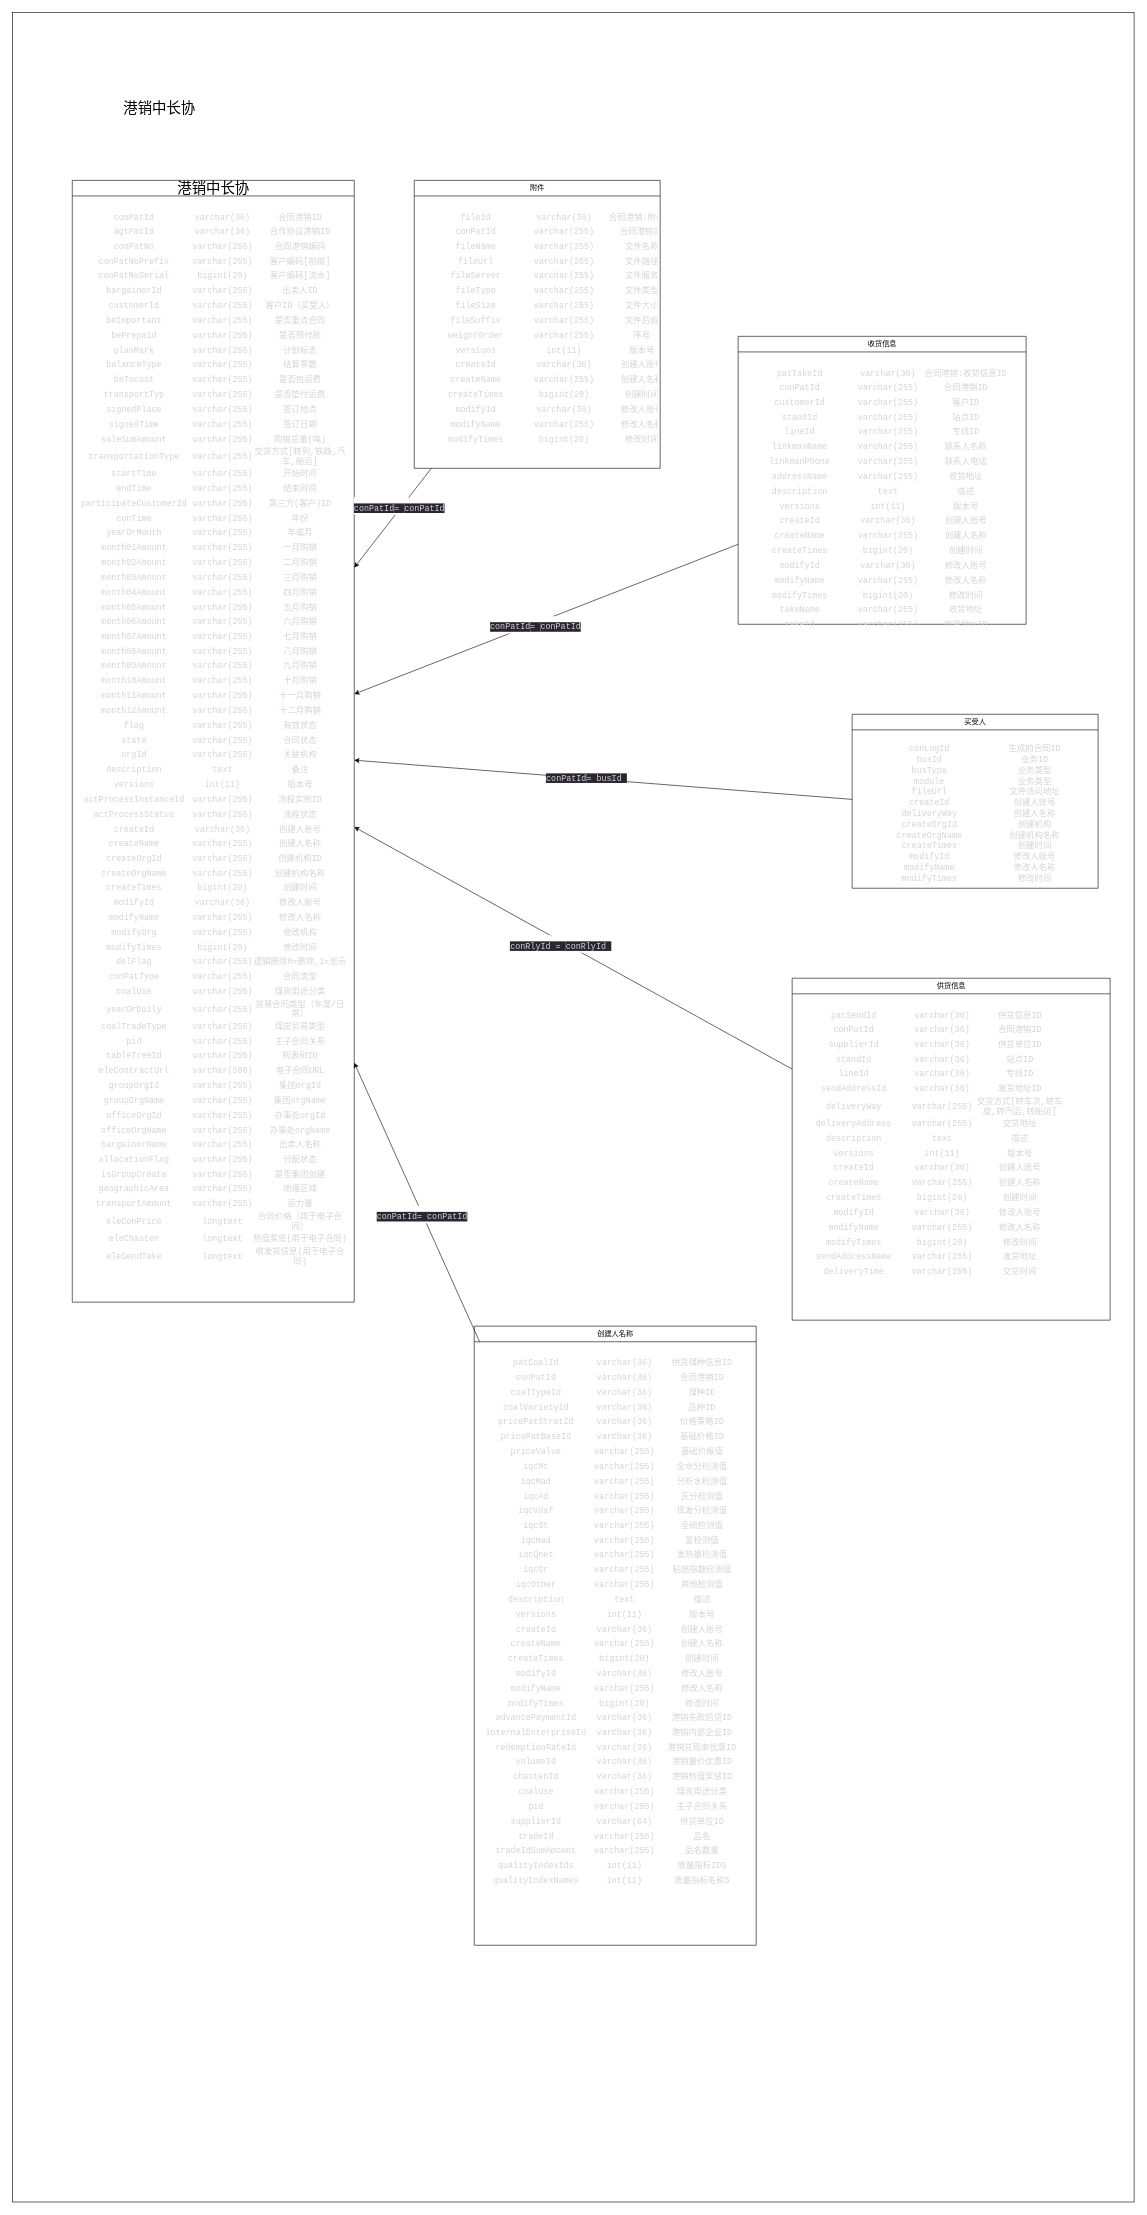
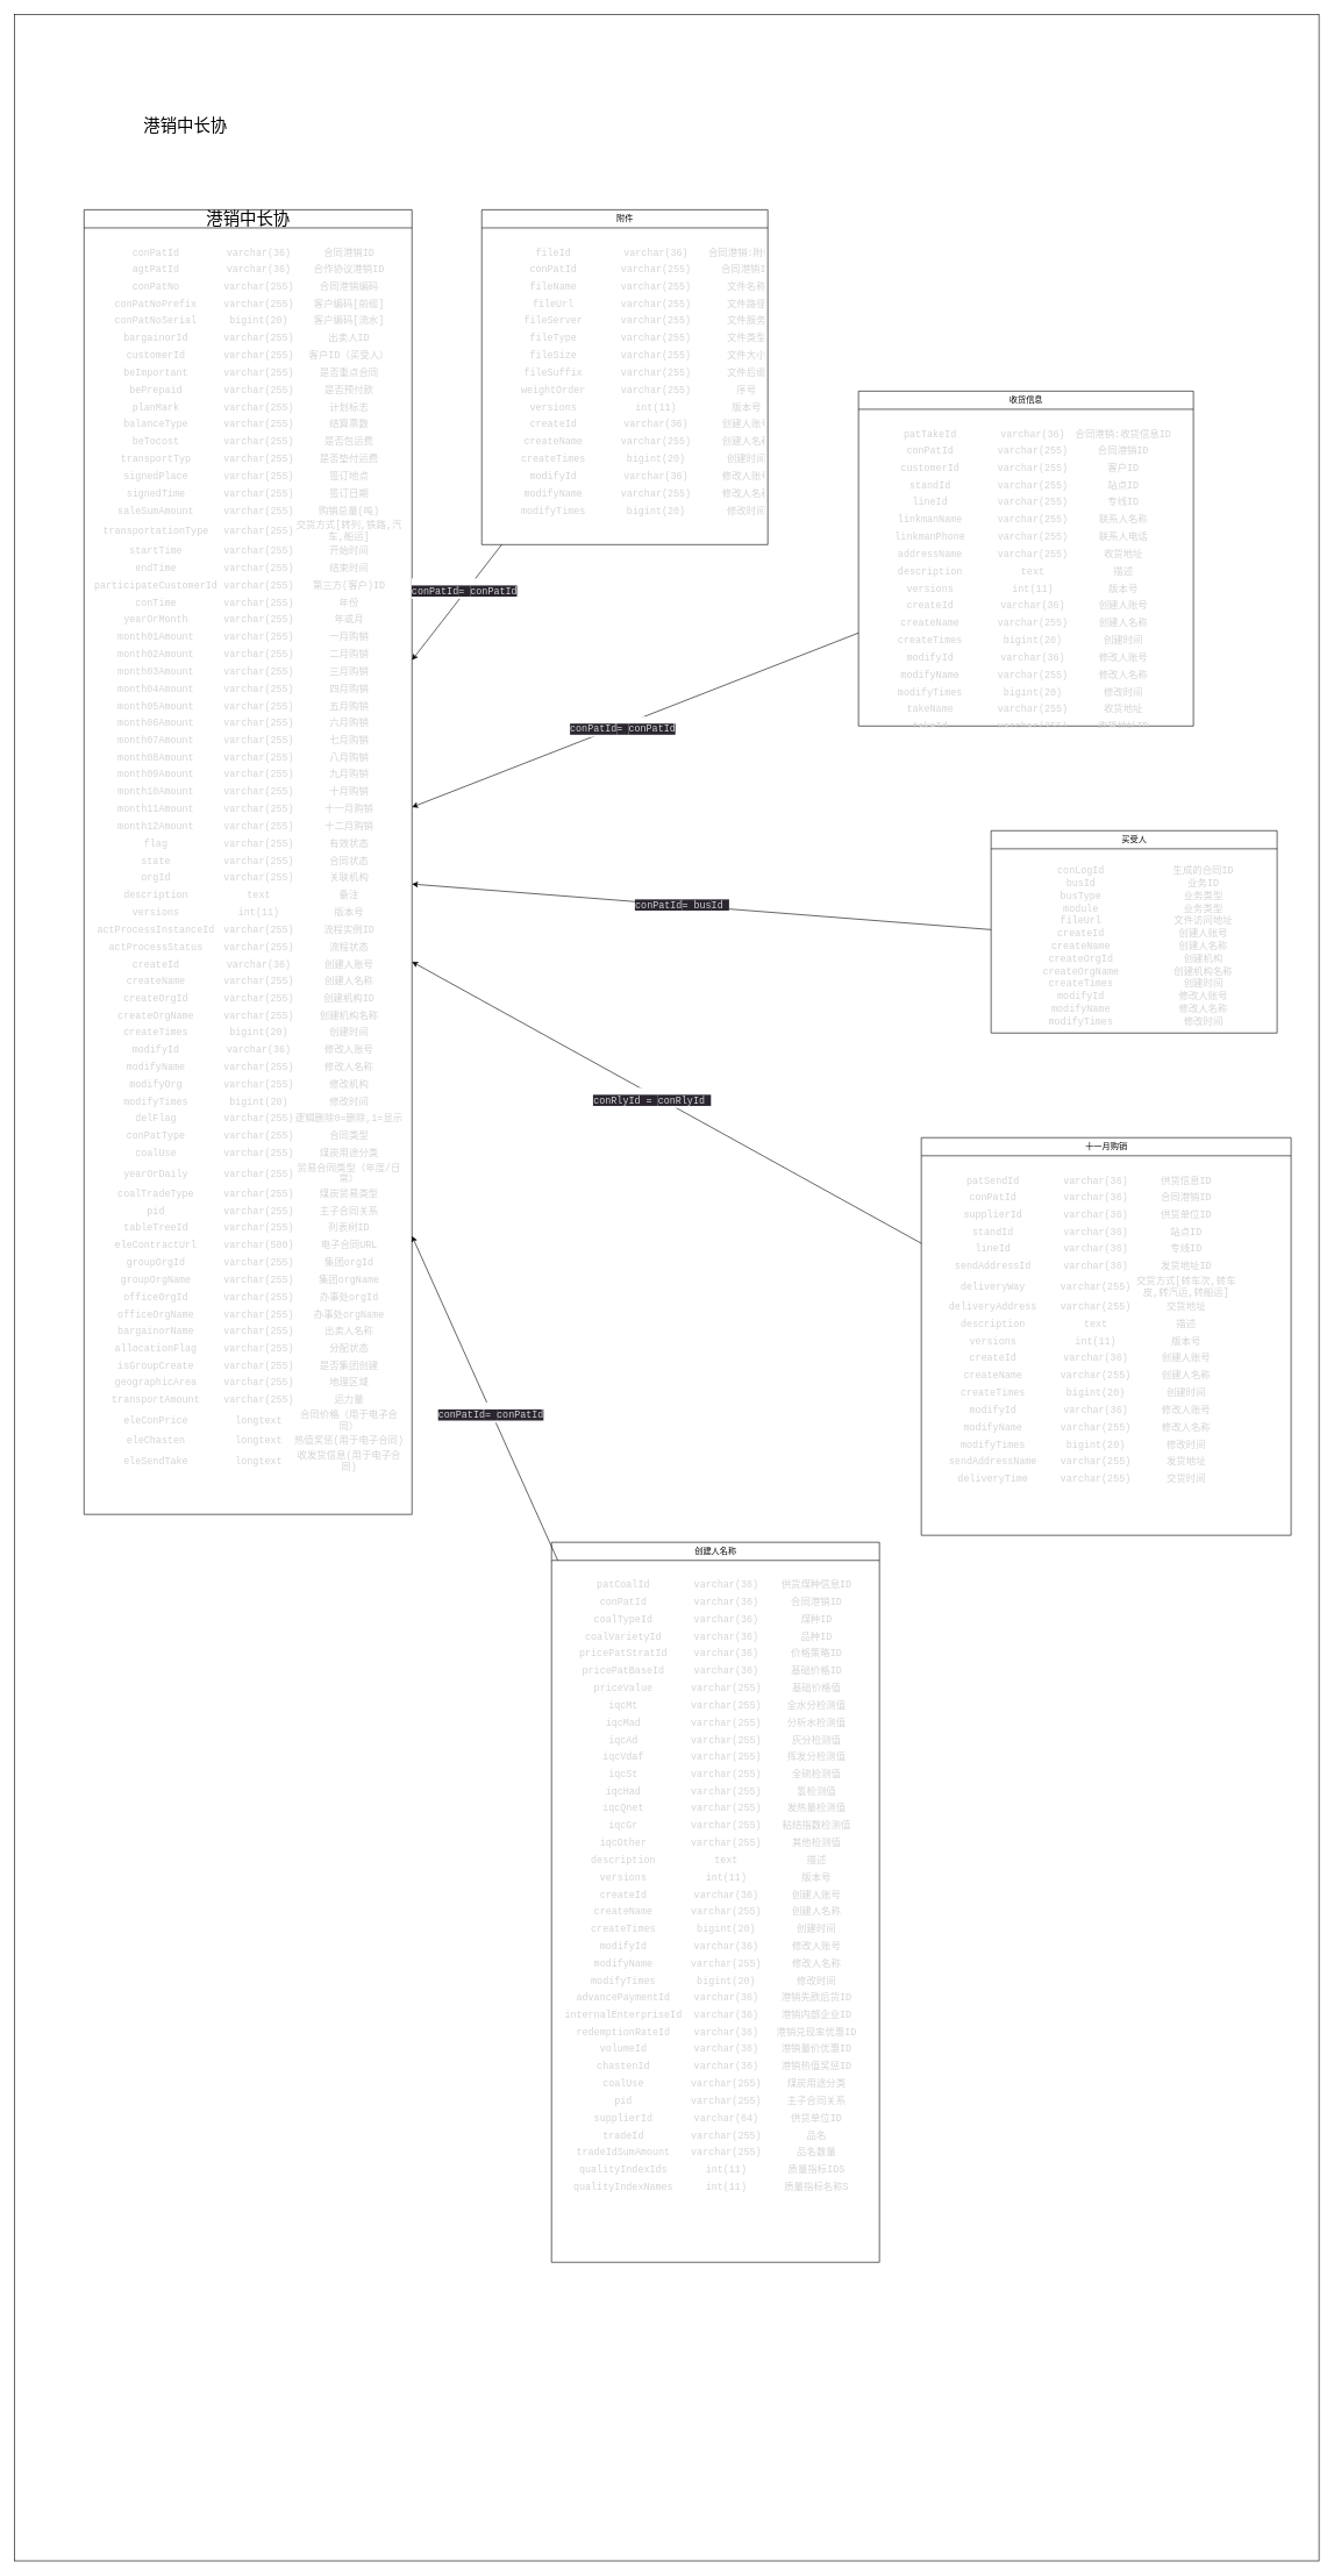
- <mxCell id="14" value="&lt;div style=&quot;color: rgb(212, 212, 212); font-family: Consolas, &amp;quot;Courier New&amp;quot;, monospace; font-size: 14px; text-align: center;&quot;&gt;&lt;br&gt;&lt;table style=&quot;border-collapse:collapse;width:263.27pt;&quot; height=&quot;234&quot; width=&quot;351&quot; cellspacing=&quot;0&quot; cellpadding=&quot;0&quot; border=&quot;0&quot;&gt; &lt;colgroup&gt;&lt;col style=&quot;width:184.50pt;&quot; width=&quot;246&quot;&gt;&lt;/colgroup&gt; &lt;colgroup&gt;&lt;col style=&quot;width:78.75pt;&quot; width=&quot;105&quot;&gt;&lt;/colgroup&gt; &lt;tbody&gt;&lt;tr style=&quot;height:13.50pt;&quot; height=&quot;18&quot;&gt;  &lt;td style=&quot;height:13.50pt;width:184.50pt;&quot; width=&quot;246&quot; height=&quot;18&quot;&gt;conLogId&lt;/td&gt;  &lt;td style=&quot;width:78.75pt;&quot; width=&quot;105&quot;&gt;生成的合同ID&lt;/td&gt; &lt;/tr&gt; &lt;tr style=&quot;height:13.50pt;&quot; height=&quot;18&quot;&gt;  &lt;td style=&quot;height:13.50pt;&quot; height=&quot;18&quot;&gt;busId&lt;/td&gt;  &lt;td&gt;业务ID&lt;/td&gt; &lt;/tr&gt; &lt;tr style=&quot;height:13.50pt;&quot; height=&quot;18&quot;&gt;  &lt;td style=&quot;height:13.50pt;&quot; height=&quot;18&quot;&gt;busType&lt;/td&gt;  &lt;td&gt;业务类型&lt;/td&gt; &lt;/tr&gt; &lt;tr style=&quot;height:13.50pt;&quot; height=&quot;18&quot;&gt;  &lt;td style=&quot;height:13.50pt;&quot; height=&quot;18&quot;&gt;module&lt;/td&gt;  &lt;td&gt;业务类型&lt;/td&gt; &lt;/tr&gt; &lt;tr style=&quot;height:13.50pt;&quot; height=&quot;18&quot;&gt;  &lt;td style=&quot;height:13.50pt;&quot; height=&quot;18&quot;&gt;fileUrl&lt;/td&gt;  &lt;td&gt;文件访问地址&lt;/td&gt; &lt;/tr&gt; &lt;tr style=&quot;height:13.50pt;&quot; height=&quot;18&quot;&gt;  &lt;td style=&quot;height:13.50pt;&quot; height=&quot;18&quot;&gt;createId&lt;/td&gt;  &lt;td&gt;创建人账号&lt;/td&gt; &lt;/tr&gt; &lt;tr style=&quot;height:13.50pt;&quot; height=&quot;18&quot;&gt;  &lt;td style=&quot;height:13.50pt;&quot; height=&quot;18&quot;&gt;deliveryWay&lt;/td&gt;  &lt;td&gt;创建人名称&lt;/td&gt; &lt;/tr&gt; &lt;tr style=&quot;height:13.50pt;&quot; height=&quot;18&quot;&gt;  &lt;td style=&quot;height:13.50pt;&quot; height=&quot;18&quot;&gt;createOrgId&lt;/td&gt;  &lt;td&gt;创建机构&lt;/td&gt; &lt;/tr&gt; &lt;tr style=&quot;height:13.50pt;&quot; height=&quot;18&quot;&gt;  &lt;td style=&quot;height:13.50pt;&quot; height=&quot;18&quot;&gt;createOrgName&lt;/td&gt;  &lt;td&gt;创建机构名称&lt;/td&gt; &lt;/tr&gt; &lt;tr style=&quot;height:13.50pt;&quot; height=&quot;18&quot;&gt;  &lt;td style=&quot;height:13.50pt;&quot; height=&quot;18&quot;&gt;createTimes&lt;/td&gt;  &lt;td&gt;创建时间&lt;/td&gt; &lt;/tr&gt; &lt;tr style=&quot;height:13.50pt;&quot; height=&quot;18&quot;&gt;  &lt;td style=&quot;height:13.50pt;&quot; height=&quot;18&quot;&gt;modifyId&lt;/td&gt;  &lt;td&gt;修改人账号&lt;/td&gt; &lt;/tr&gt; &lt;tr style=&quot;height:13.50pt;&quot; height=&quot;18&quot;&gt;  &lt;td style=&quot;height:13.50pt;&quot; height=&quot;18&quot;&gt;modifyName&lt;/td&gt;  &lt;td&gt;修改人名称&lt;/td&gt; &lt;/tr&gt; &lt;tr style=&quot;height:13.50pt;&quot; height=&quot;18&quot;&gt;  &lt;td style=&quot;height:13.50pt;&quot; height=&quot;18&quot;&gt;modifyTimes&lt;/td&gt;  &lt;td&gt;修改时间&lt;/td&gt; &lt;/tr&gt;&lt;/tbody&gt;&lt;/table&gt;&lt;/div&gt;" style="text;strokeColor=none;fillColor=none;align=left;verticalAlign=top;spacingLeft=4;spacingRight=4;overflow=hidden;rotatable=0;points=[[0,0.5],[1,0.5]];portConstraint=eastwest;whiteSpace=wrap;html=1;" parent="13" vertex="1"><mxGeometry y="26" width="410" height="264" as="geometry" /></mxCell>
+ <mxCell id="14" value="&lt;div style=&quot;color: rgb(212, 212, 212); font-family: Consolas, &amp;quot;Courier New&amp;quot;, monospace; font-size: 14px; text-align: center;&quot;&gt;&lt;br&gt;&lt;table style=&quot;border-collapse:collapse;width:263.27pt;&quot; height=&quot;234&quot; width=&quot;351&quot; cellspacing=&quot;0&quot; cellpadding=&quot;0&quot; border=&quot;0&quot;&gt; &lt;colgroup&gt;&lt;col style=&quot;width:184.50pt;&quot; width=&quot;246&quot;&gt;&lt;/colgroup&gt; &lt;colgroup&gt;&lt;col style=&quot;width:78.75pt;&quot; width=&quot;105&quot;&gt;&lt;/colgroup&gt; &lt;tbody&gt;&lt;tr style=&quot;height:13.50pt;&quot; height=&quot;18&quot;&gt;  &lt;td style=&quot;height:13.50pt;width:184.50pt;&quot; width=&quot;246&quot; height=&quot;18&quot;&gt;conLogId&lt;/td&gt;  &lt;td style=&quot;width:78.75pt;&quot; width=&quot;105&quot;&gt;生成的合同ID&lt;/td&gt; &lt;/tr&gt; &lt;tr style=&quot;height:13.50pt;&quot; height=&quot;18&quot;&gt;  &lt;td style=&quot;height:13.50pt;&quot; height=&quot;18&quot;&gt;busId&lt;/td&gt;  &lt;td&gt;业务ID&lt;/td&gt; &lt;/tr&gt; &lt;tr style=&quot;height:13.50pt;&quot; height=&quot;18&quot;&gt;  &lt;td style=&quot;height:13.50pt;&quot; height=&quot;18&quot;&gt;busType&lt;/td&gt;  &lt;td&gt;业务类型&lt;/td&gt; &lt;/tr&gt; &lt;tr style=&quot;height:13.50pt;&quot; height=&quot;18&quot;&gt;  &lt;td style=&quot;height:13.50pt;&quot; height=&quot;18&quot;&gt;module&lt;/td&gt;  &lt;td&gt;业务类型&lt;/td&gt; &lt;/tr&gt; &lt;tr style=&quot;height:13.50pt;&quot; height=&quot;18&quot;&gt;  &lt;td style=&quot;height:13.50pt;&quot; height=&quot;18&quot;&gt;fileUrl&lt;/td&gt;  &lt;td&gt;文件访问地址&lt;/td&gt; &lt;/tr&gt; &lt;tr style=&quot;height:13.50pt;&quot; height=&quot;18&quot;&gt;  &lt;td style=&quot;height:13.50pt;&quot; height=&quot;18&quot;&gt;createId&lt;/td&gt;  &lt;td&gt;创建人账号&lt;/td&gt; &lt;/tr&gt; &lt;tr style=&quot;height:13.50pt;&quot; height=&quot;18&quot;&gt;  &lt;td style=&quot;height:13.50pt;&quot; height=&quot;18&quot;&gt;createName&lt;/td&gt;  &lt;td&gt;创建人名称&lt;/td&gt; &lt;/tr&gt; &lt;tr style=&quot;height:13.50pt;&quot; height=&quot;18&quot;&gt;  &lt;td style=&quot;height:13.50pt;&quot; height=&quot;18&quot;&gt;createOrgId&lt;/td&gt;  &lt;td&gt;创建机构&lt;/td&gt; &lt;/tr&gt; &lt;tr style=&quot;height:13.50pt;&quot; height=&quot;18&quot;&gt;  &lt;td style=&quot;height:13.50pt;&quot; height=&quot;18&quot;&gt;createOrgName&lt;/td&gt;  &lt;td&gt;创建机构名称&lt;/td&gt; &lt;/tr&gt; &lt;tr style=&quot;height:13.50pt;&quot; height=&quot;18&quot;&gt;  &lt;td style=&quot;height:13.50pt;&quot; height=&quot;18&quot;&gt;createTimes&lt;/td&gt;  &lt;td&gt;创建时间&lt;/td&gt; &lt;/tr&gt; &lt;tr style=&quot;height:13.50pt;&quot; height=&quot;18&quot;&gt;  &lt;td style=&quot;height:13.50pt;&quot; height=&quot;18&quot;&gt;modifyId&lt;/td&gt;  &lt;td&gt;修改人账号&lt;/td&gt; &lt;/tr&gt; &lt;tr style=&quot;height:13.50pt;&quot; height=&quot;18&quot;&gt;  &lt;td style=&quot;height:13.50pt;&quot; height=&quot;18&quot;&gt;modifyName&lt;/td&gt;  &lt;td&gt;修改人名称&lt;/td&gt; &lt;/tr&gt; &lt;tr style=&quot;height:13.50pt;&quot; height=&quot;18&quot;&gt;  &lt;td style=&quot;height:13.50pt;&quot; height=&quot;18&quot;&gt;modifyTimes&lt;/td&gt;  &lt;td&gt;修改时间&lt;/td&gt; &lt;/tr&gt;&lt;/tbody&gt;&lt;/table&gt;&lt;/div&gt;" style="text;strokeColor=none;fillColor=none;align=left;verticalAlign=top;spacingLeft=4;spacingRight=4;overflow=hidden;rotatable=0;points=[[0,0.5],[1,0.5]];portConstraint=eastwest;whiteSpace=wrap;html=1;" parent="13" vertex="1"><mxGeometry y="26" width="410" height="264" as="geometry" /></mxCell>
- <mxCell id="9" value="供货信息" style="swimlane;fontStyle=0;childLayout=stackLayout;horizontal=1;startSize=26;fillColor=none;horizontalStack=0;resizeParent=1;resizeParentMax=0;resizeLast=0;collapsible=1;marginBottom=0;html=1;" parent="1" vertex="1"><mxGeometry x="1320" y="1630" width="530" height="570" as="geometry" /></mxCell>
+ <mxCell id="9" value="十一月购销" style="swimlane;fontStyle=0;childLayout=stackLayout;horizontal=1;startSize=26;fillColor=none;horizontalStack=0;resizeParent=1;resizeParentMax=0;resizeLast=0;collapsible=1;marginBottom=0;html=1;" parent="1" vertex="1"><mxGeometry x="1320" y="1630" width="530" height="570" as="geometry" /></mxCell>
